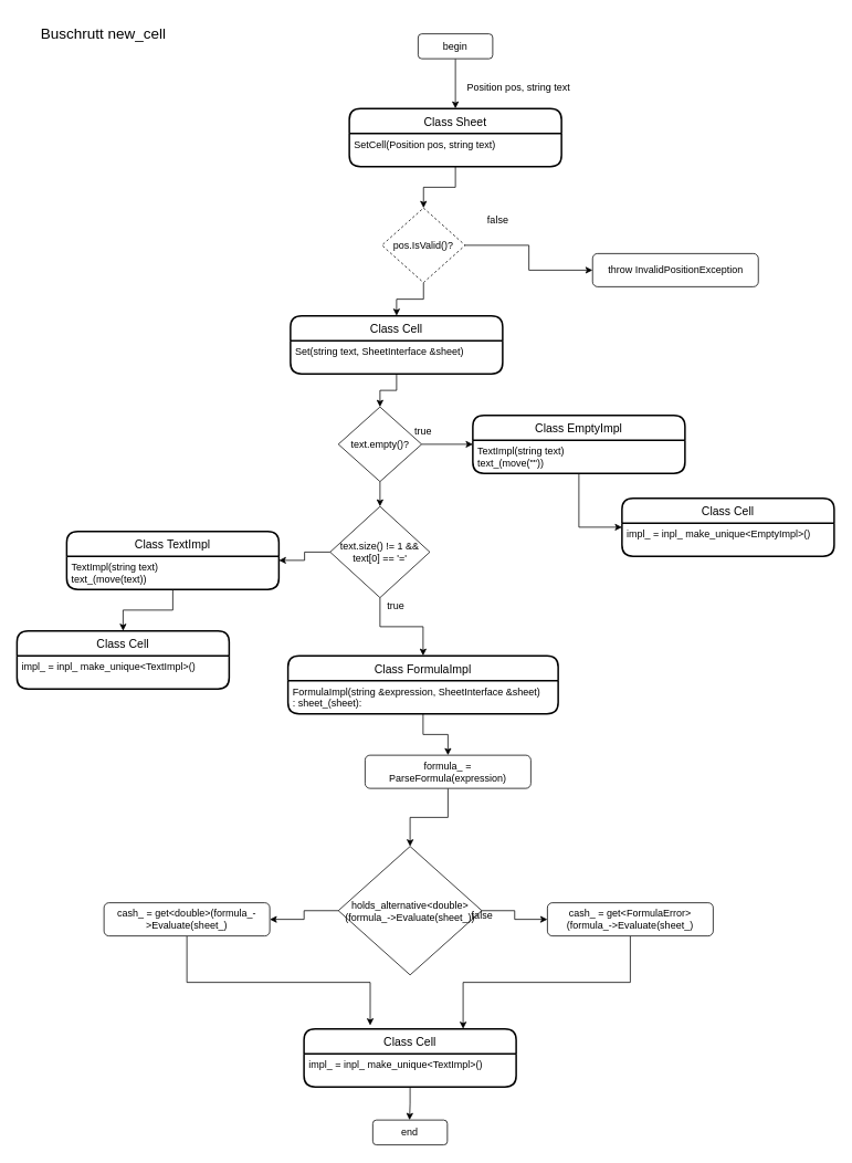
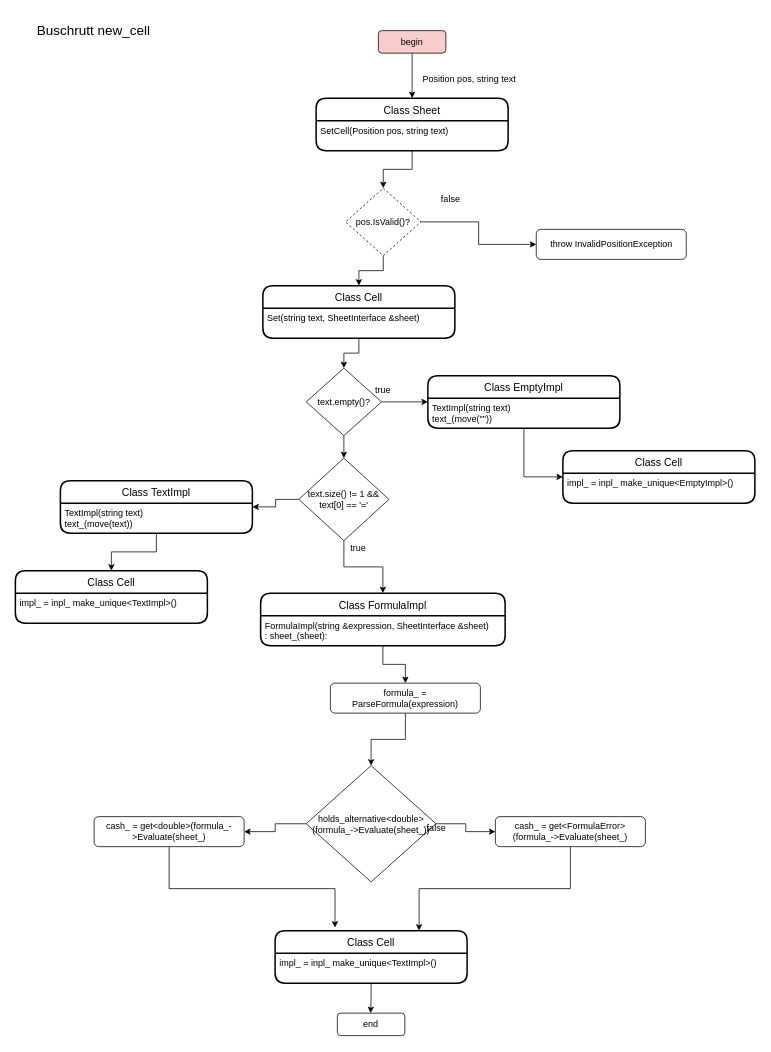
- <mxCell id="11" value="begin" style="rounded=1;whiteSpace=wrap;html=1;" vertex="1" parent="1"><mxGeometry x="504" y="40" width="90" height="30" as="geometry" /></mxCell>
+ <mxCell id="11" value="begin" style="rounded=1;whiteSpace=wrap;html=1;fillColor=#f8cecc;" vertex="1" parent="1"><mxGeometry x="504" y="40" width="90" height="30" as="geometry" /></mxCell>
